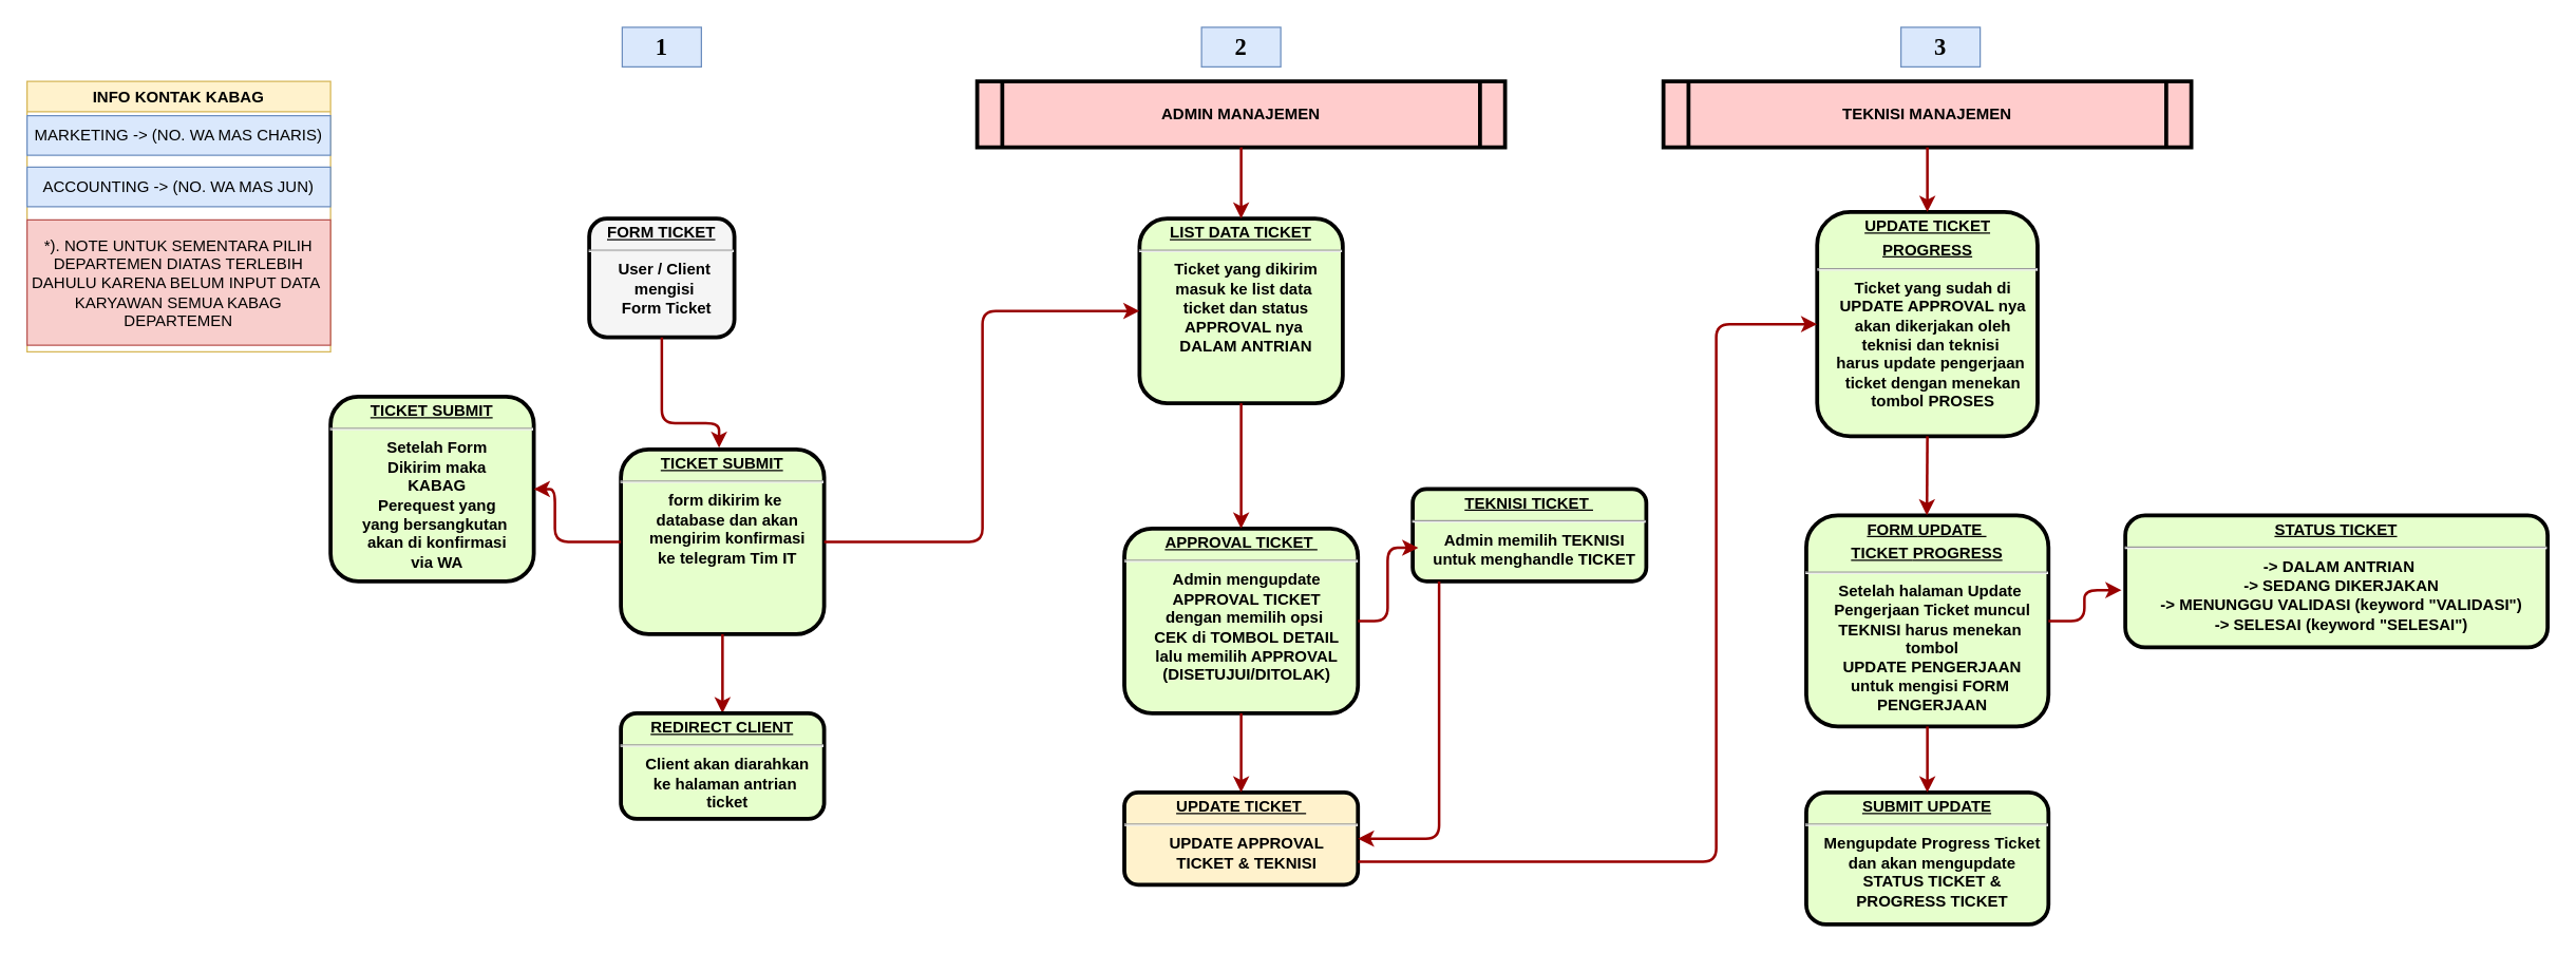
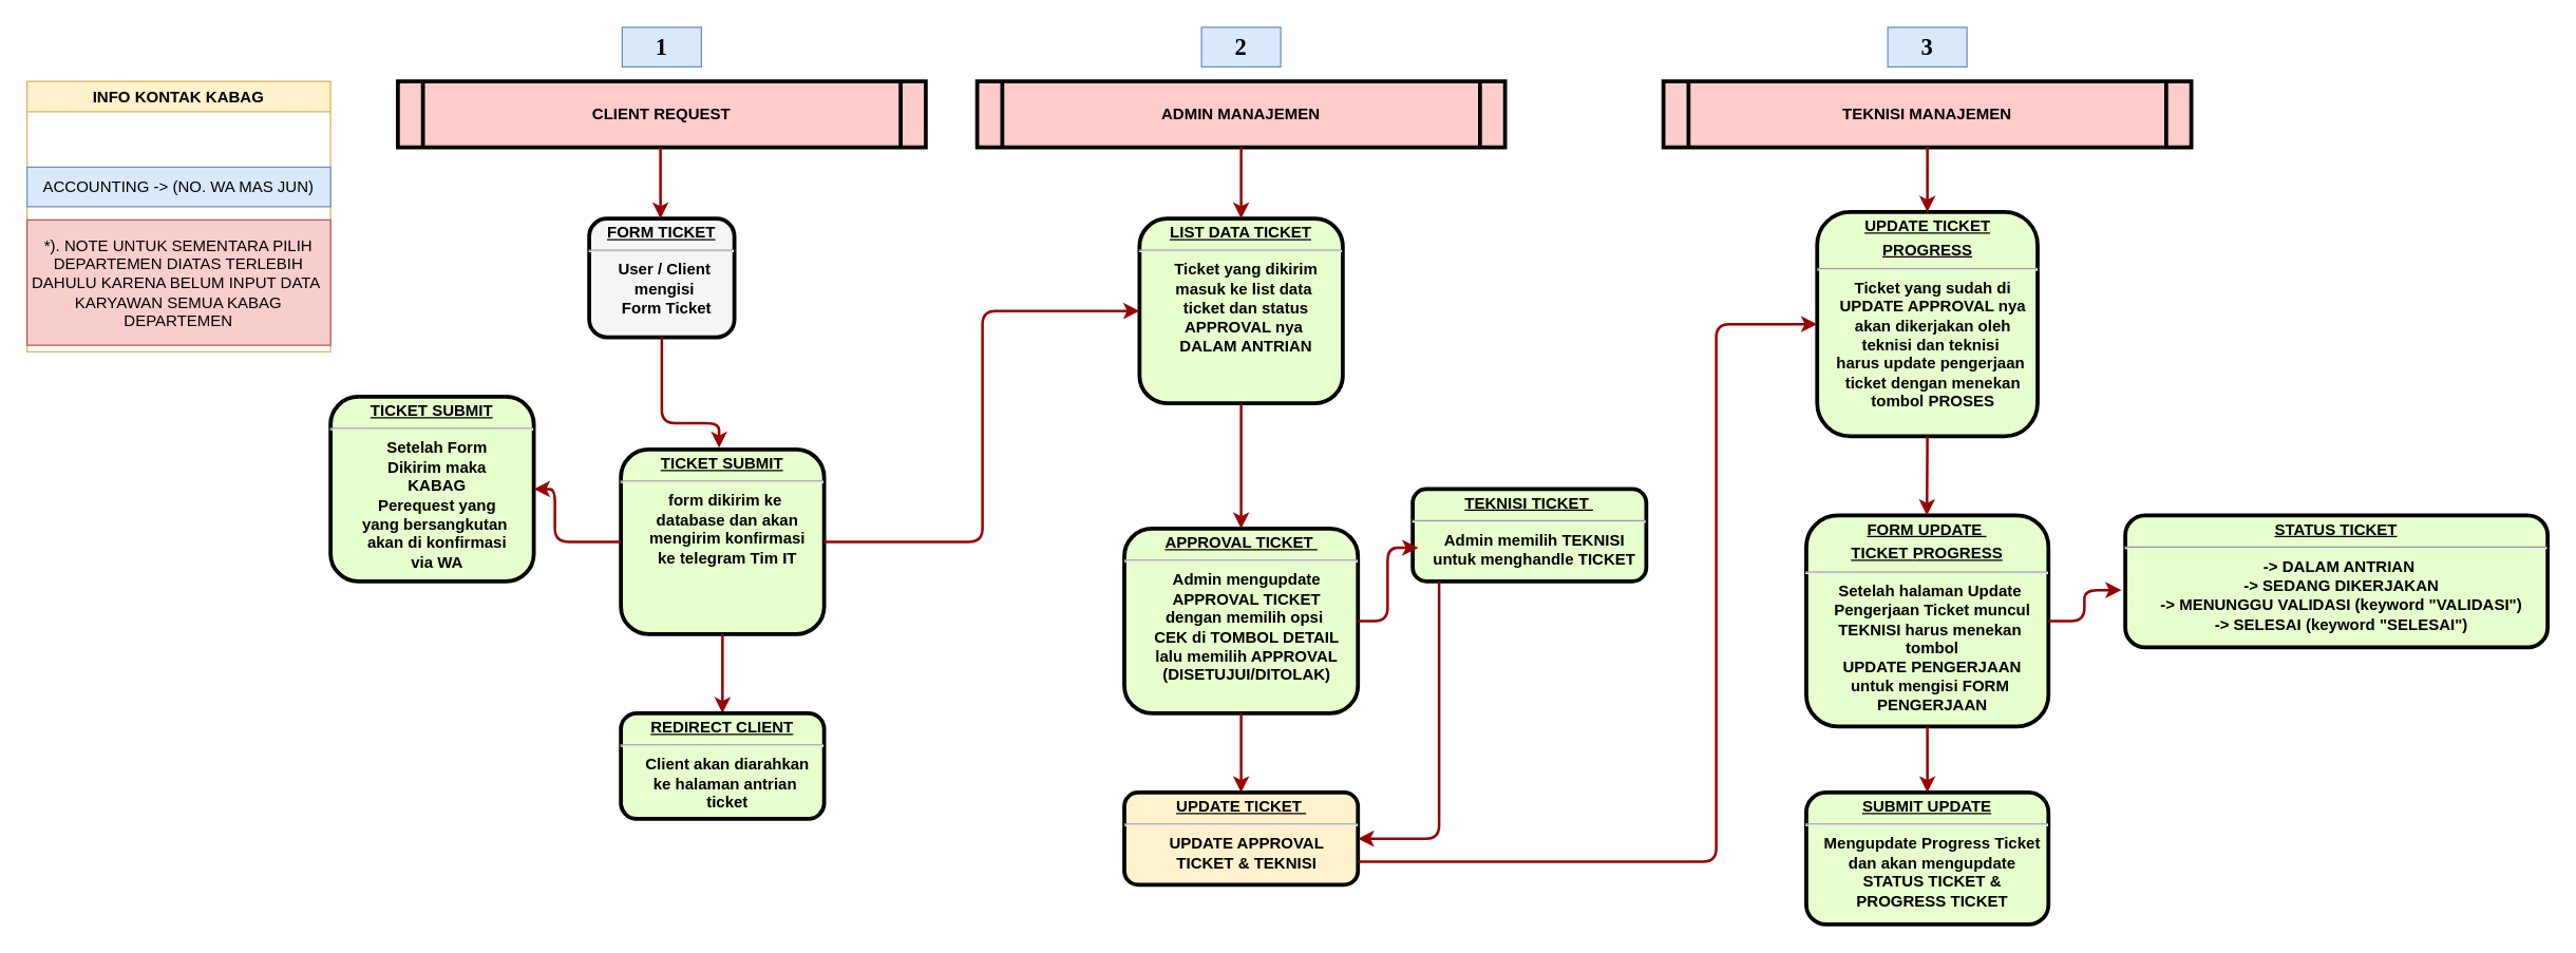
- <mxCell id="38" value="&lt;b&gt;&lt;font style=&quot;font-size: 18px;&quot; face=&quot;Comic Sans MS&quot;&gt;3&lt;/font&gt;&lt;/b&gt;" style="text;html=1;align=center;verticalAlign=middle;whiteSpace=wrap;rounded=0;fillColor=#dae8fc;strokeColor=#6c8ebf;" vertex="1" parent="1"><mxGeometry x="1440" y="20" width="60" height="30" as="geometry" /></mxCell>
+ <mxCell id="38" value="&lt;b&gt;&lt;font style=&quot;font-size: 18px;&quot; face=&quot;Comic Sans MS&quot;&gt;3&lt;/font&gt;&lt;/b&gt;" style="text;html=1;align=center;verticalAlign=middle;whiteSpace=wrap;rounded=0;fillColor=#dae8fc;strokeColor=#6c8ebf;" vertex="1" parent="1"><mxGeometry x="1430" y="20" width="60" height="30" as="geometry" /></mxCell>
+ <mxCell id="2" value="CLIENT REQUEST" style="shape=process;whiteSpace=wrap;align=center;verticalAlign=middle;size=0.048;fontStyle=1;strokeWidth=3;fillColor=#FFCCCC" parent="1" vertex="1"><mxGeometry x="301" y="61" width="400" height="50" as="geometry" /></mxCell>
- <mxCell id="33" value="MARKETING -&amp;gt; (NO. WA MAS CHARIS)" style="text;html=1;align=center;verticalAlign=middle;whiteSpace=wrap;rounded=0;fillColor=#dae8fc;strokeColor=#6c8ebf;" vertex="1" parent="32"><mxGeometry y="26" width="230" height="30" as="geometry" /></mxCell>
+ <mxCell id="4" value="" style="edgeStyle=elbowEdgeStyle;elbow=horizontal;strokeColor=#990000;strokeWidth=2" parent="1" source="2" target="3" edge="1"><mxGeometry width="100" height="100" relative="1" as="geometry"><mxPoint x="150" y="170" as="sourcePoint" /><mxPoint x="250" y="70" as="targetPoint" /><Array as="points"><mxPoint x="500" y="130" /><mxPoint x="490" y="140" /></Array></mxGeometry></mxCell>
